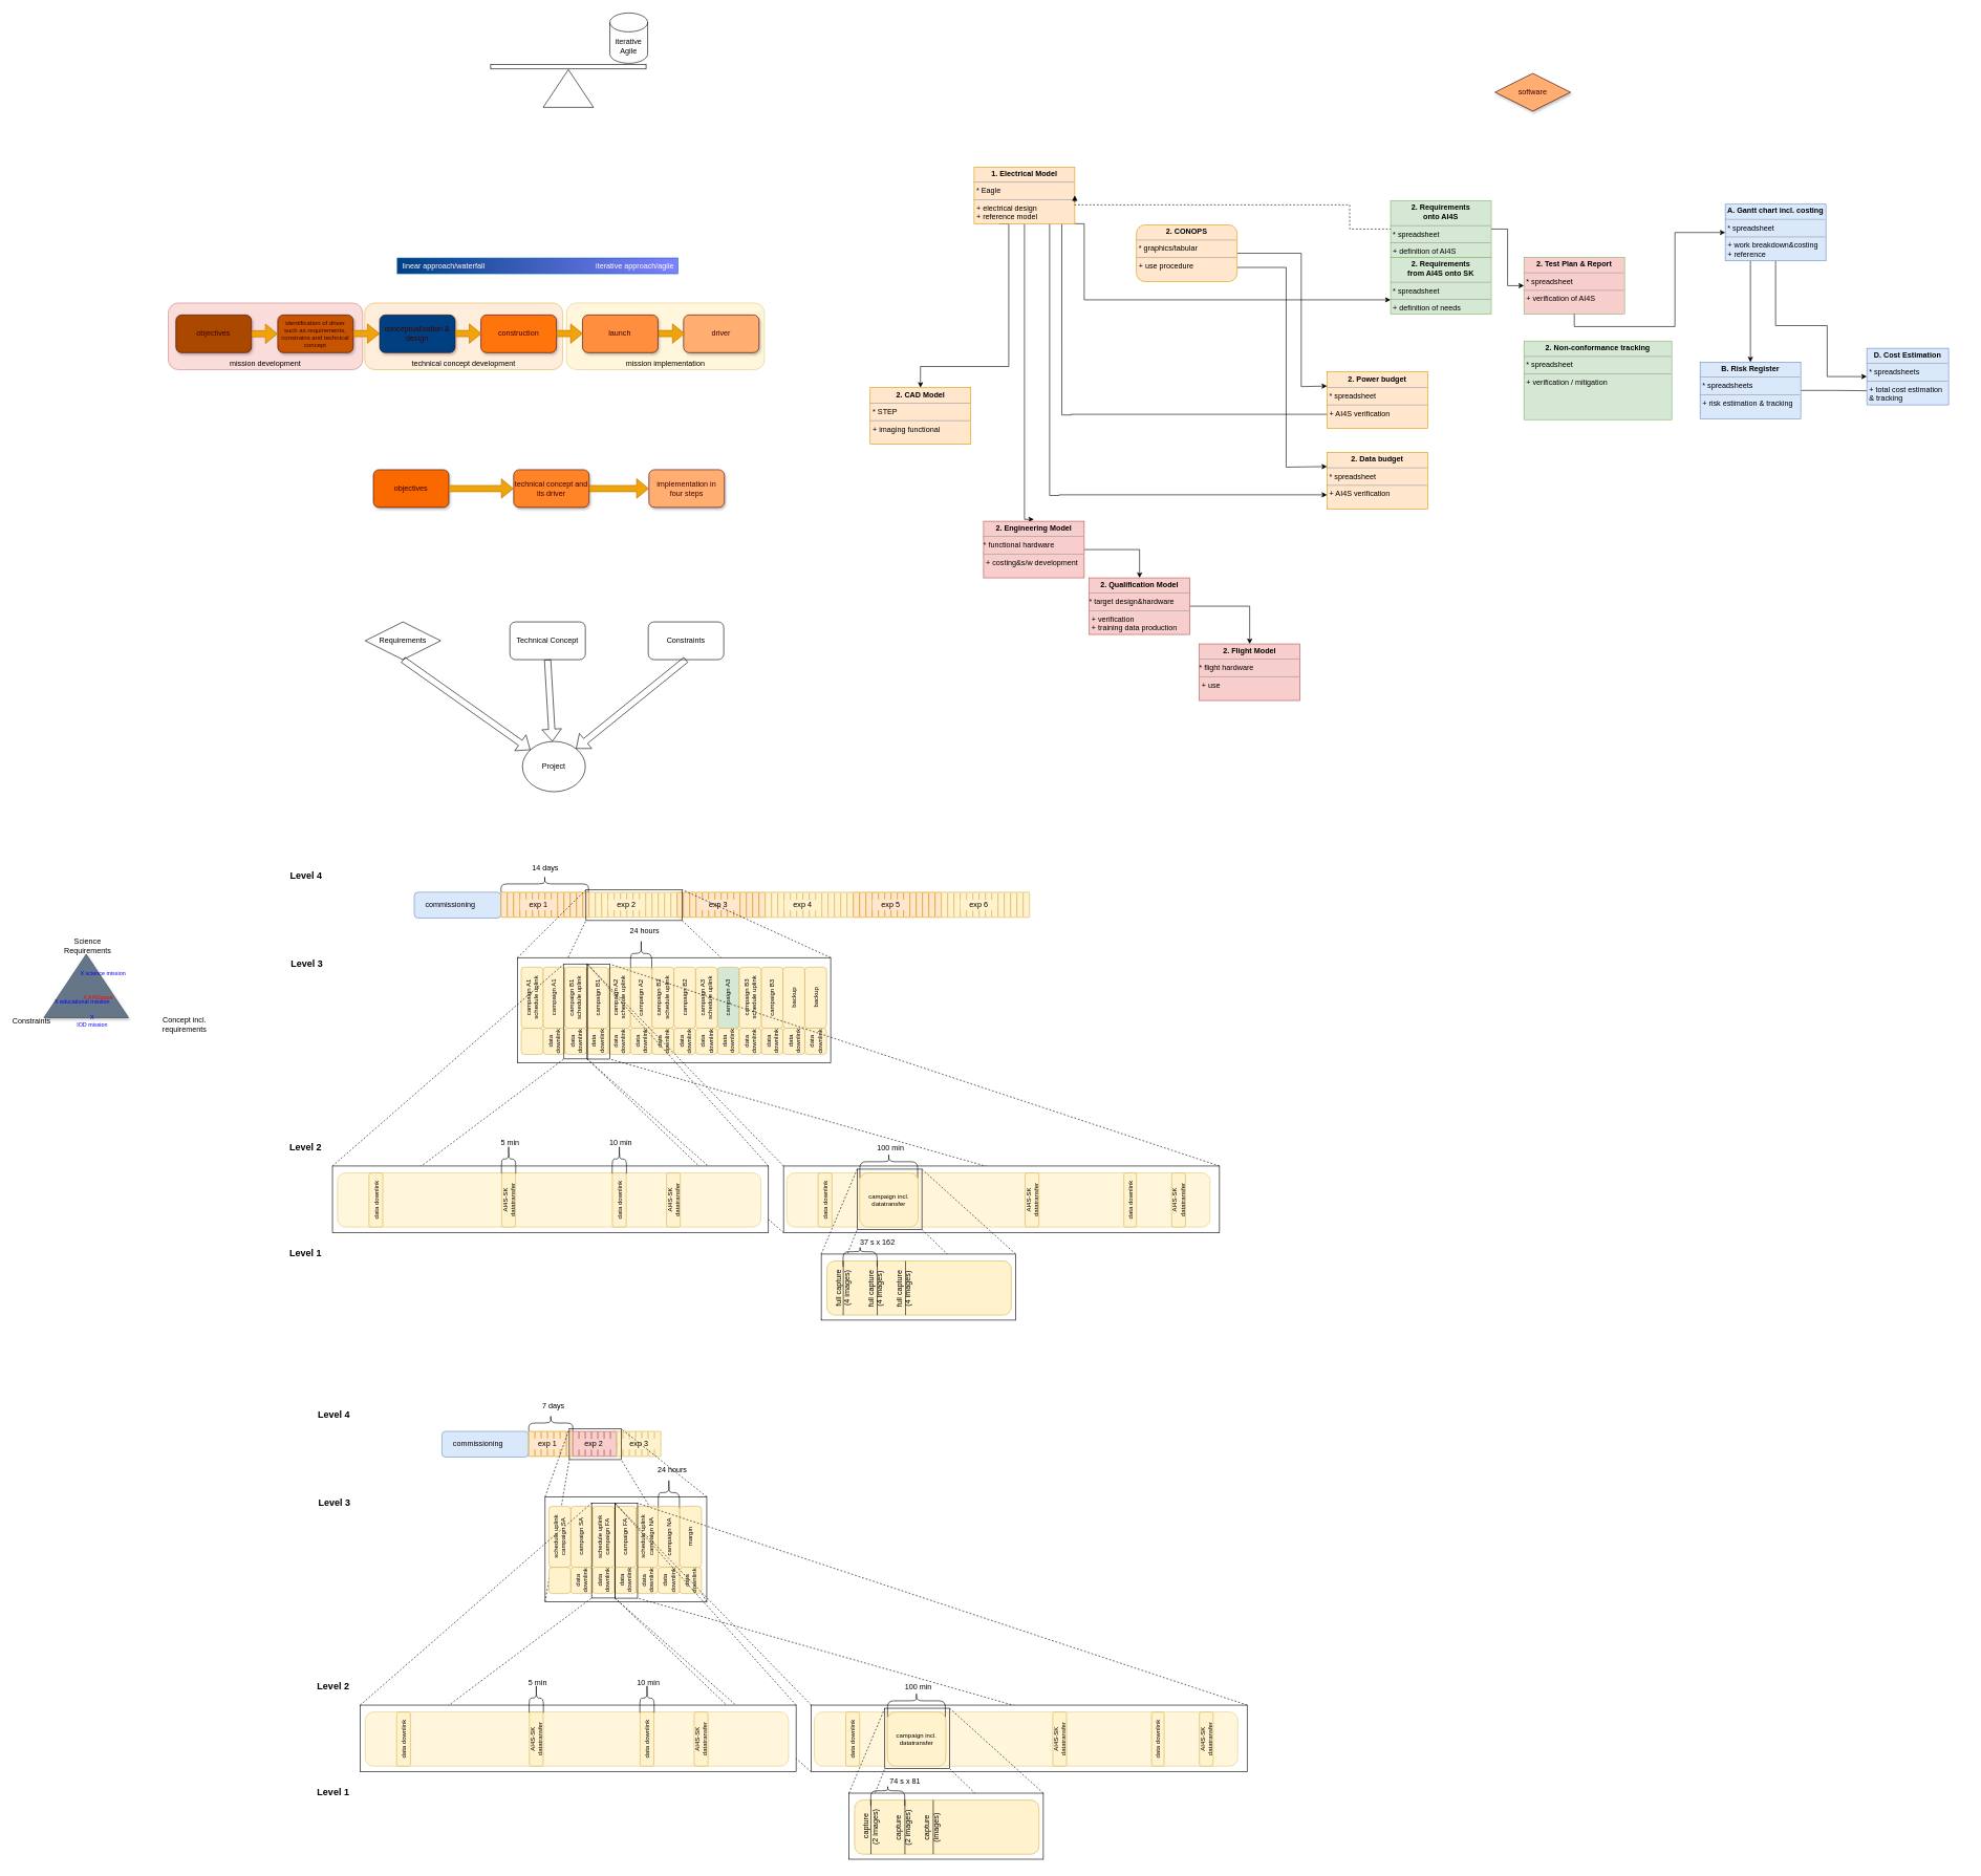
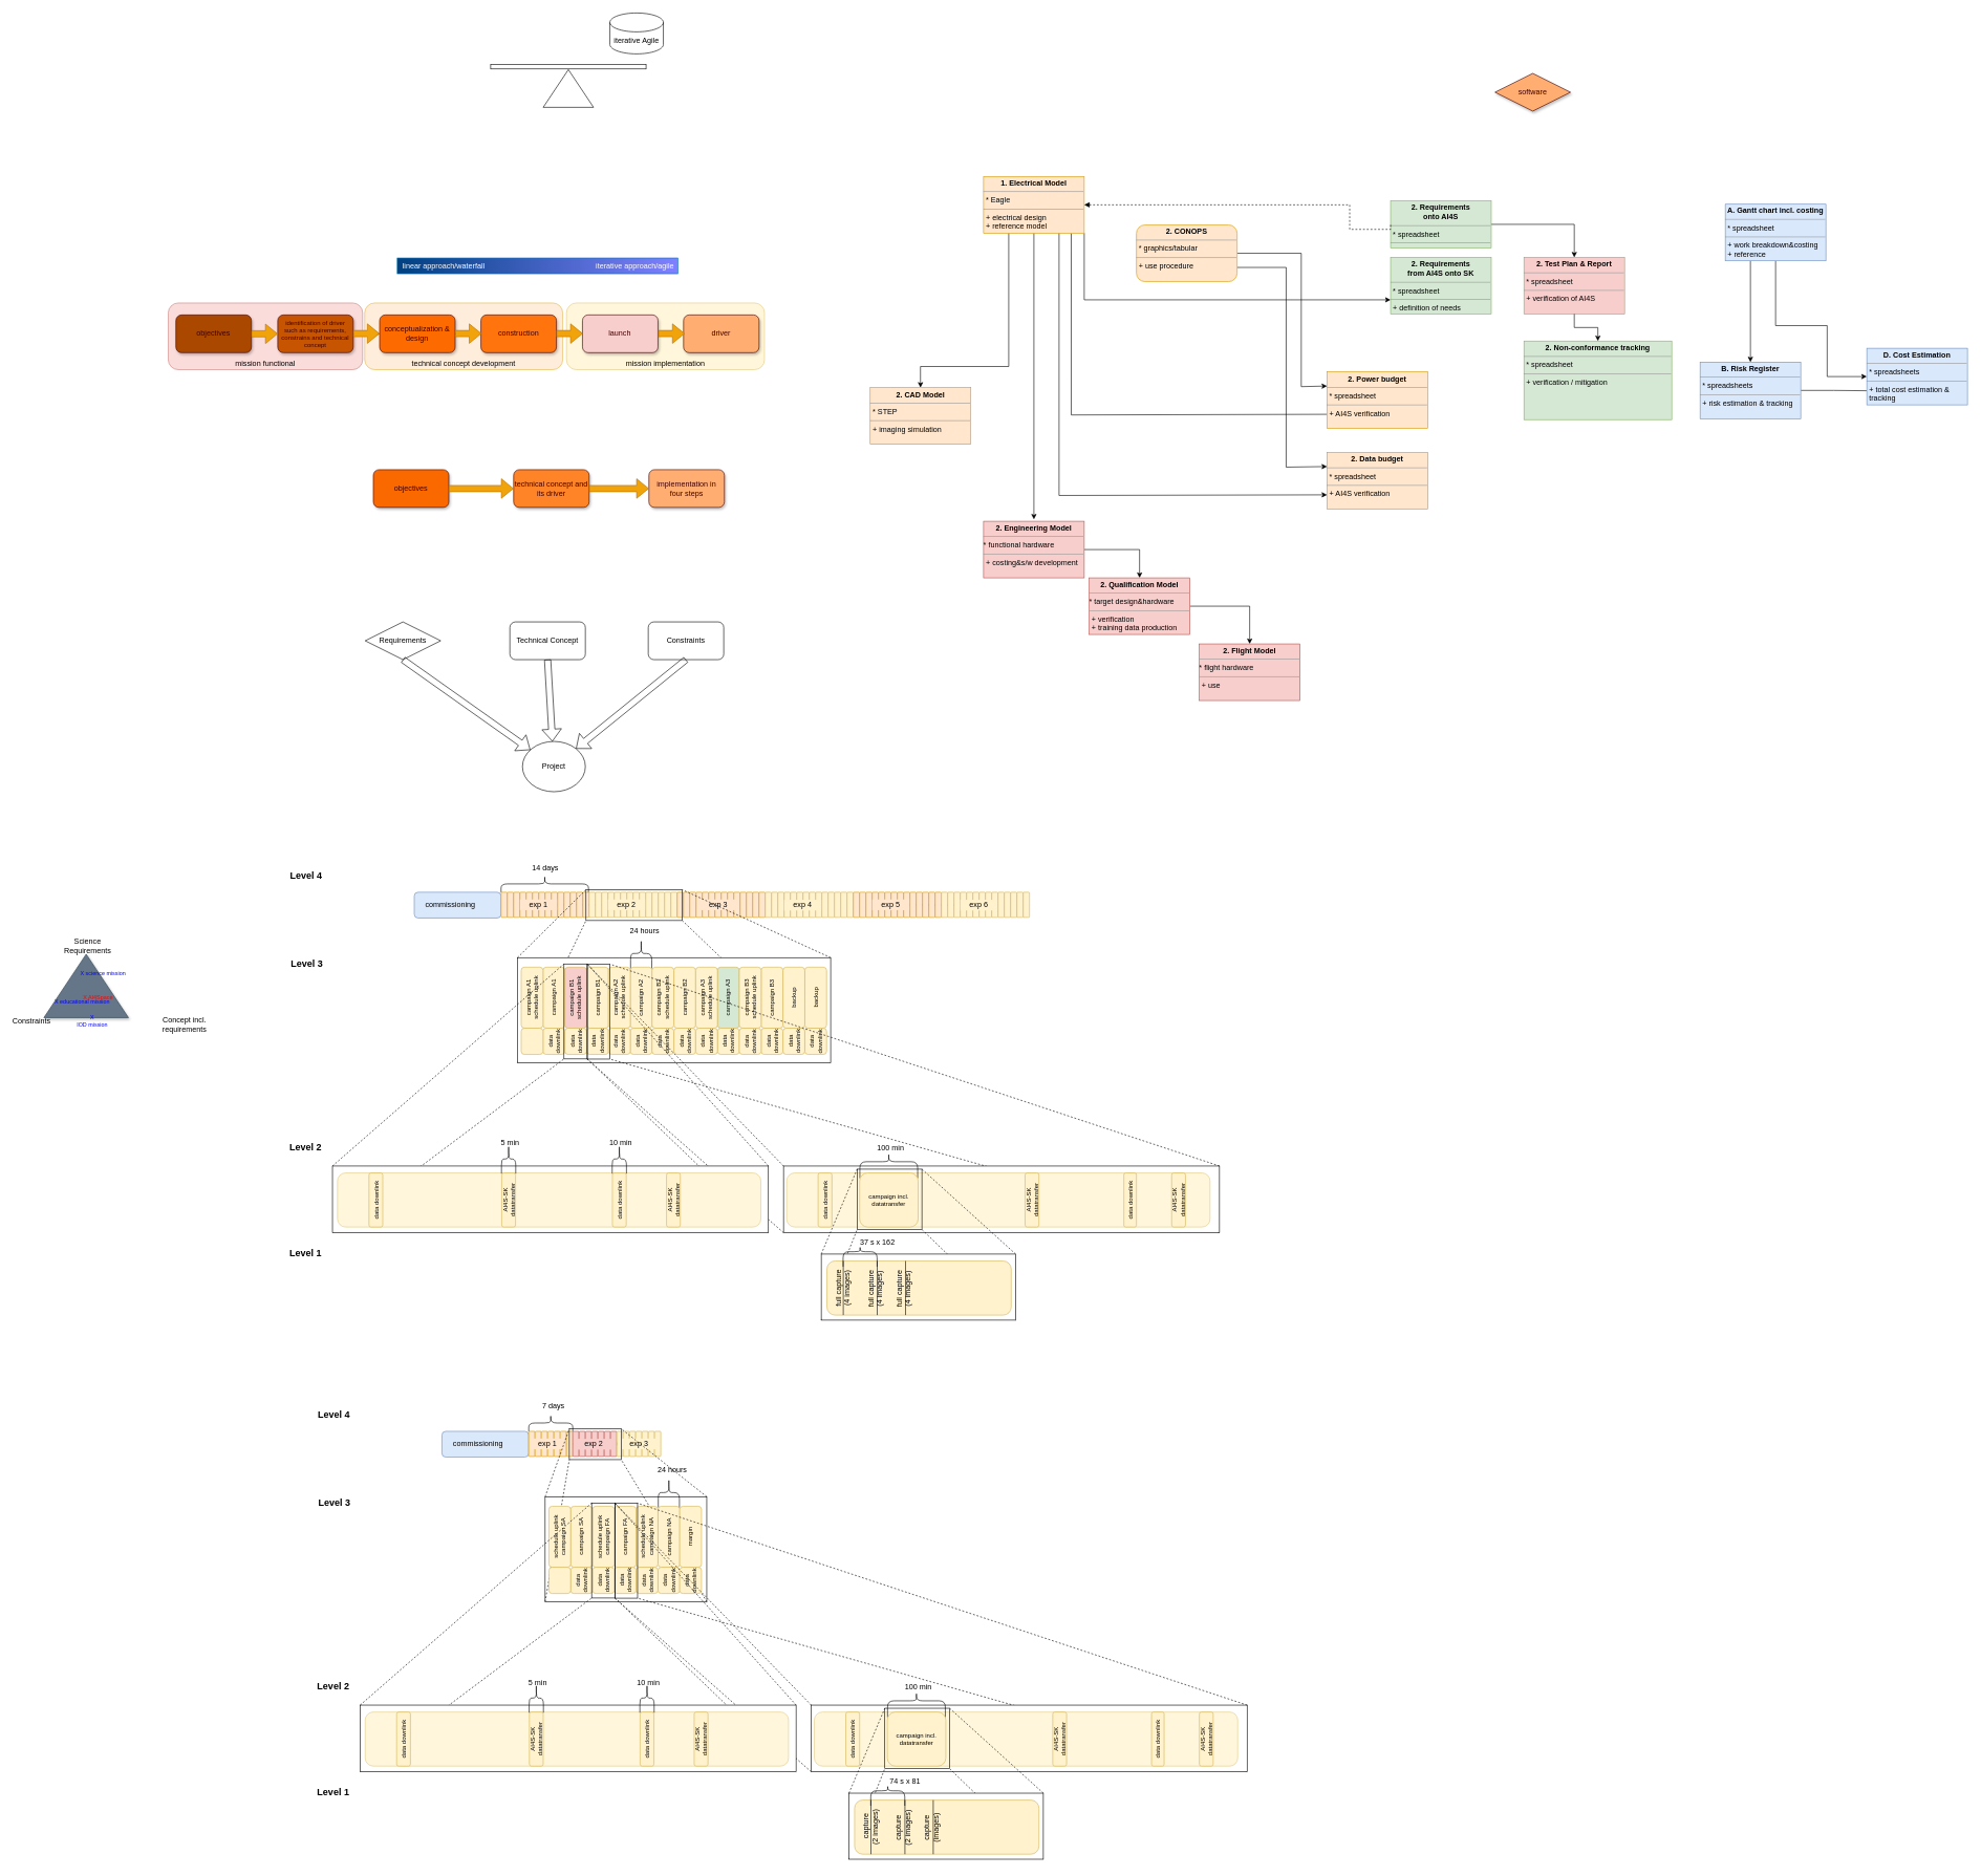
- <mxCell id="336" value="iterative Agile" style="shape=cylinder3;whiteSpace=wrap;html=1;boundedLbl=1;backgroundOutline=1;size=15;" parent="1" vertex="1"><mxGeometry x="969" y="20" width="60" height="80" as="geometry" /></mxCell>
+ <mxCell id="336" value="iterative Agile" style="shape=cylinder3;whiteSpace=wrap;html=1;boundedLbl=1;backgroundOutline=1;size=15;" parent="1" vertex="1"><mxGeometry x="969" y="20" width="85" height="65" as="geometry" /></mxCell>
- <mxCell id="337" value="&lt;p style=&quot;margin:0px;margin-top:4px;text-align:center;&quot;&gt;&lt;b&gt;1. Electrical Model&lt;br&gt;&lt;/b&gt;&lt;/p&gt;&lt;hr size=&quot;1&quot;&gt;&lt;p style=&quot;margin:0px;margin-left:4px;&quot;&gt;* Eagle&lt;/p&gt;&lt;hr size=&quot;1&quot;&gt;&lt;p style=&quot;margin:0px;margin-left:4px;&quot;&gt;+ electrical design&lt;/p&gt;&lt;p style=&quot;margin:0px;margin-left:4px;&quot;&gt;+ reference model&lt;br&gt;&lt;/p&gt;" style="verticalAlign=top;align=left;overflow=fill;fontSize=12;fontFamily=Helvetica;html=1;whiteSpace=wrap;fillColor=#ffe6cc;strokeColor=#d79b00;" vertex="1" parent="1"><mxGeometry x="1548" y="265" width="160" height="90" as="geometry" /></mxCell>
+ <mxCell id="337" value="&lt;p style=&quot;margin:0px;margin-top:4px;text-align:center;&quot;&gt;&lt;b&gt;1. Electrical Model&lt;br&gt;&lt;/b&gt;&lt;/p&gt;&lt;hr size=&quot;1&quot;&gt;&lt;p style=&quot;margin:0px;margin-left:4px;&quot;&gt;* Eagle&lt;/p&gt;&lt;hr size=&quot;1&quot;&gt;&lt;p style=&quot;margin:0px;margin-left:4px;&quot;&gt;+ electrical design&lt;/p&gt;&lt;p style=&quot;margin:0px;margin-left:4px;&quot;&gt;+ reference model&lt;br&gt;&lt;/p&gt;" style="verticalAlign=top;align=left;overflow=fill;fontSize=12;fontFamily=Helvetica;html=1;whiteSpace=wrap;fillColor=#ffe6cc;strokeColor=#d79b00;" vertex="1" parent="1"><mxGeometry x="1563" y="280" width="160" height="90" as="geometry" /></mxCell>
- <mxCell id="341" value="&lt;p style=&quot;margin:0px;margin-top:4px;text-align:center;&quot;&gt;&lt;b&gt;2. Requirements&lt;br&gt;onto AI4S &lt;br&gt;&lt;/b&gt;&lt;/p&gt;&lt;hr size=&quot;1&quot;&gt;&lt;p style=&quot;margin:0px;margin-left:4px;&quot;&gt;* spreadsheet&lt;/p&gt;&lt;hr size=&quot;1&quot;&gt;&lt;p style=&quot;margin:0px;margin-left:4px;&quot;&gt;+ definition of AI4S&lt;br&gt;&lt;/p&gt;" style="verticalAlign=top;align=left;overflow=fill;fontSize=12;fontFamily=Helvetica;html=1;whiteSpace=wrap;fillColor=#d5e8d4;strokeColor=#82b366;" vertex="1" parent="1"><mxGeometry x="2210" y="318.5" width="160" height="90" as="geometry" /></mxCell>
+ <mxCell id="341" value="&lt;p style=&quot;margin:0px;margin-top:4px;text-align:center;&quot;&gt;&lt;b&gt;2. Requirements&lt;br&gt;onto AI4S &lt;br&gt;&lt;/b&gt;&lt;/p&gt;&lt;hr size=&quot;1&quot;&gt;&lt;p style=&quot;margin:0px;margin-left:4px;&quot;&gt;* spreadsheet&lt;/p&gt;&lt;hr size=&quot;1&quot;&gt;&lt;p style=&quot;margin:0px;margin-left:4px;&quot;&gt;+ definition of AI4S&lt;br&gt;&lt;/p&gt;" style="verticalAlign=top;align=left;overflow=fill;fontSize=12;fontFamily=Helvetica;html=1;whiteSpace=wrap;fillColor=#d5e8d4;strokeColor=#82b366;" vertex="1" parent="1"><mxGeometry x="2210" y="318.5" width="160" height="75" as="geometry" /></mxCell>
- <mxCell id="347" style="edgeStyle=orthogonalEdgeStyle;rounded=0;orthogonalLoop=1;jettySize=auto;html=1;exitX=0.5;exitY=1;exitDx=0;exitDy=0;" edge="1" parent="1" source="345" target="351"><mxGeometry relative="1" as="geometry"><mxPoint x="2334" y="308.5" as="sourcePoint" /><mxPoint x="2512" y="418.5" as="targetPoint" /></mxGeometry></mxCell>
+ <mxCell id="347" style="edgeStyle=orthogonalEdgeStyle;rounded=0;orthogonalLoop=1;jettySize=auto;html=1;exitX=0.5;exitY=1;exitDx=0;exitDy=0;entryX=0.5;entryY=0;entryDx=0;entryDy=0;" edge="1" parent="1" source="345" target="346"><mxGeometry relative="1" as="geometry"><mxPoint x="2334" y="308.5" as="sourcePoint" /><mxPoint x="2512" y="418.5" as="targetPoint" /></mxGeometry></mxCell>
- <mxCell id="319" value="conceptualization &amp;amp; design" style="rounded=1;whiteSpace=wrap;html=1;fillColor=#004080;fontColor=#400000;strokeColor=#400000;shadow=1;" parent="1" vertex="1"><mxGeometry x="603" y="500" width="120" height="60" as="geometry" /></mxCell>
+ <mxCell id="319" value="conceptualization &amp;amp; design" style="rounded=1;whiteSpace=wrap;html=1;fillColor=#fd6b00;fontColor=#400000;strokeColor=#400000;shadow=1;" parent="1" vertex="1"><mxGeometry x="603" y="500" width="120" height="60" as="geometry" /></mxCell>
- <mxCell id="324" value="launch" style="rounded=1;whiteSpace=wrap;html=1;fillColor=#ff8f3e;fontColor=#400000;strokeColor=#400000;shadow=1;" parent="1" vertex="1"><mxGeometry x="925.45" y="500" width="120" height="60" as="geometry" /></mxCell>
+ <mxCell id="324" value="launch" style="rounded=1;whiteSpace=wrap;html=1;fillColor=#f8cecc;fontColor=#400000;strokeColor=#400000;shadow=1;" parent="1" vertex="1"><mxGeometry x="925.45" y="500" width="120" height="60" as="geometry" /></mxCell>
- <mxCell id="4" value="mission development" style="rounded=1;whiteSpace=wrap;html=1;verticalAlign=bottom;fillColor=#f8cecc;strokeColor=#b85450;opacity=70;" parent="1" vertex="1"><mxGeometry x="267" y="481" width="309" height="106" as="geometry" /></mxCell>
+ <mxCell id="4" value="mission functional" style="rounded=1;whiteSpace=wrap;html=1;verticalAlign=bottom;fillColor=#f8cecc;strokeColor=#b85450;opacity=70;" parent="1" vertex="1"><mxGeometry x="267" y="481" width="309" height="106" as="geometry" /></mxCell>
- <mxCell id="353" value="&lt;p style=&quot;margin:0px;margin-top:4px;text-align:center;&quot;&gt;&lt;b&gt;D. Cost Estimation&lt;br&gt;&lt;/b&gt;&lt;/p&gt;&lt;hr size=&quot;1&quot;&gt;&lt;p style=&quot;margin:0px;margin-left:4px;&quot;&gt;* spreadsheets&lt;br&gt;&lt;/p&gt;&lt;hr size=&quot;1&quot;&gt;&lt;p style=&quot;margin:0px;margin-left:4px;&quot;&gt;+ total cost estimation &amp;amp; tracking&lt;br&gt;&lt;/p&gt;&lt;p style=&quot;margin:0px;margin-left:4px;&quot;&gt;&lt;br&gt;&lt;/p&gt;" style="verticalAlign=top;align=left;overflow=fill;fontSize=12;fontFamily=Helvetica;html=1;whiteSpace=wrap;fillColor=#dae8fc;strokeColor=#6c8ebf;" vertex="1" parent="1"><mxGeometry x="2967" y="553" width="130" height="90" as="geometry" /></mxCell>
+ <mxCell id="353" value="&lt;p style=&quot;margin:0px;margin-top:4px;text-align:center;&quot;&gt;&lt;b&gt;D. Cost Estimation&lt;br&gt;&lt;/b&gt;&lt;/p&gt;&lt;hr size=&quot;1&quot;&gt;&lt;p style=&quot;margin:0px;margin-left:4px;&quot;&gt;* spreadsheets&lt;br&gt;&lt;/p&gt;&lt;hr size=&quot;1&quot;&gt;&lt;p style=&quot;margin:0px;margin-left:4px;&quot;&gt;+ total cost estimation &amp;amp; tracking&lt;br&gt;&lt;/p&gt;&lt;p style=&quot;margin:0px;margin-left:4px;&quot;&gt;&lt;br&gt;&lt;/p&gt;" style="verticalAlign=top;align=left;overflow=fill;fontSize=12;fontFamily=Helvetica;html=1;whiteSpace=wrap;fillColor=#dae8fc;strokeColor=#6c8ebf;" vertex="1" parent="1"><mxGeometry x="2967" y="553" width="160" height="90" as="geometry" /></mxCell>
- <mxCell id="338" value="&lt;p style=&quot;margin:0px;margin-top:4px;text-align:center;&quot;&gt;&lt;b&gt;2. CAD Model&lt;br&gt;&lt;/b&gt;&lt;/p&gt;&lt;hr size=&quot;1&quot;&gt;&lt;p style=&quot;margin:0px;margin-left:4px;&quot;&gt;* STEP&lt;/p&gt;&lt;hr size=&quot;1&quot;&gt;&lt;p style=&quot;margin:0px;margin-left:4px;&quot;&gt;+ imaging functional&lt;br&gt;&lt;/p&gt;" style="verticalAlign=top;align=left;overflow=fill;fontSize=12;fontFamily=Helvetica;html=1;whiteSpace=wrap;fillColor=#ffe6cc;strokeColor=#d79b00;" vertex="1" parent="1"><mxGeometry x="1382.73" y="615.5" width="160" height="90" as="geometry" /></mxCell>
+ <mxCell id="338" value="&lt;p style=&quot;margin:0px;margin-top:4px;text-align:center;&quot;&gt;&lt;b&gt;2. CAD Model&lt;br&gt;&lt;/b&gt;&lt;/p&gt;&lt;hr size=&quot;1&quot;&gt;&lt;p style=&quot;margin:0px;margin-left:4px;&quot;&gt;* STEP&lt;/p&gt;&lt;hr size=&quot;1&quot;&gt;&lt;p style=&quot;margin:0px;margin-left:4px;&quot;&gt;+ imaging simulation&lt;br&gt;&lt;/p&gt;" style="verticalAlign=top;align=left;overflow=fill;fontSize=12;fontFamily=Helvetica;html=1;whiteSpace=wrap;fillColor=#ffe6cc;strokeColor=#d79b00;" vertex="1" parent="1"><mxGeometry x="1382.73" y="615.5" width="160" height="90" as="geometry" /></mxCell>
- <mxCell id="130" value="campaign B1 schedule uplink" style="rounded=1;whiteSpace=wrap;html=1;fillColor=#fff2cc;strokeColor=#d6b656;horizontal=0;fontSize=10;" parent="1" vertex="1"><mxGeometry x="897.38" y="1536.88" width="34.69" height="97" as="geometry" /></mxCell>
+ <mxCell id="130" value="campaign B1 schedule uplink" style="rounded=1;whiteSpace=wrap;html=1;fillColor=#f8cecc;strokeColor=#d6b656;horizontal=0;fontSize=10;" parent="1" vertex="1"><mxGeometry x="897.38" y="1536.88" width="34.69" height="97" as="geometry" /></mxCell>
